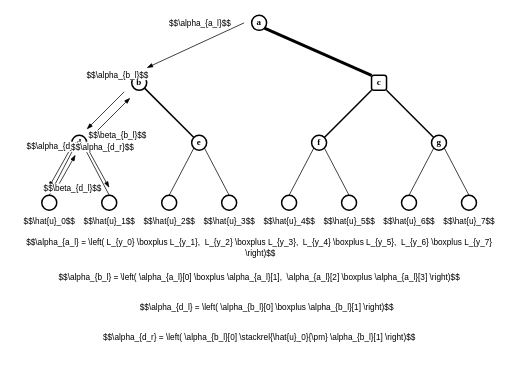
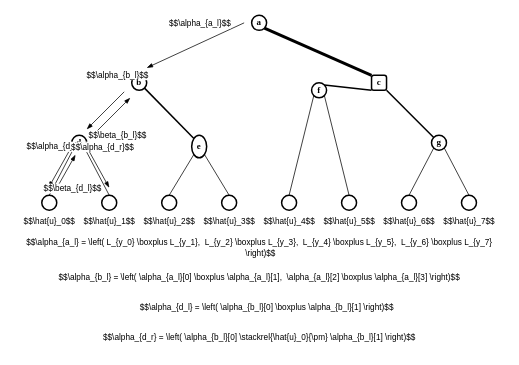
- <mxCell id="17" value="e" style="ellipse;whiteSpace=wrap;html=1;aspect=fixed;fontFamily=Lucida Console;fontStyle=1;strokeWidth=2;" parent="1" vertex="1"><mxGeometry x="255" y="180" width="20" height="20" as="geometry" /></mxCell>
+ <mxCell id="17" value="e" style="ellipse;whiteSpace=wrap;html=1;aspect=fixed;fontFamily=Lucida Console;fontStyle=1;strokeWidth=2;" parent="1" vertex="1"><mxGeometry x="255" y="180" width="20" height="30" as="geometry" /></mxCell>
- <mxCell id="20" value="f" style="ellipse;whiteSpace=wrap;html=1;aspect=fixed;fontFamily=Lucida Console;fontStyle=1;strokeWidth=2;" parent="1" vertex="1"><mxGeometry x="415" y="180" width="20" height="20" as="geometry" /></mxCell>
+ <mxCell id="20" value="f" style="ellipse;whiteSpace=wrap;html=1;aspect=fixed;fontFamily=Lucida Console;fontStyle=1;strokeWidth=2;" parent="1" vertex="1"><mxGeometry x="415" y="110" width="20" height="20" as="geometry" /></mxCell>
